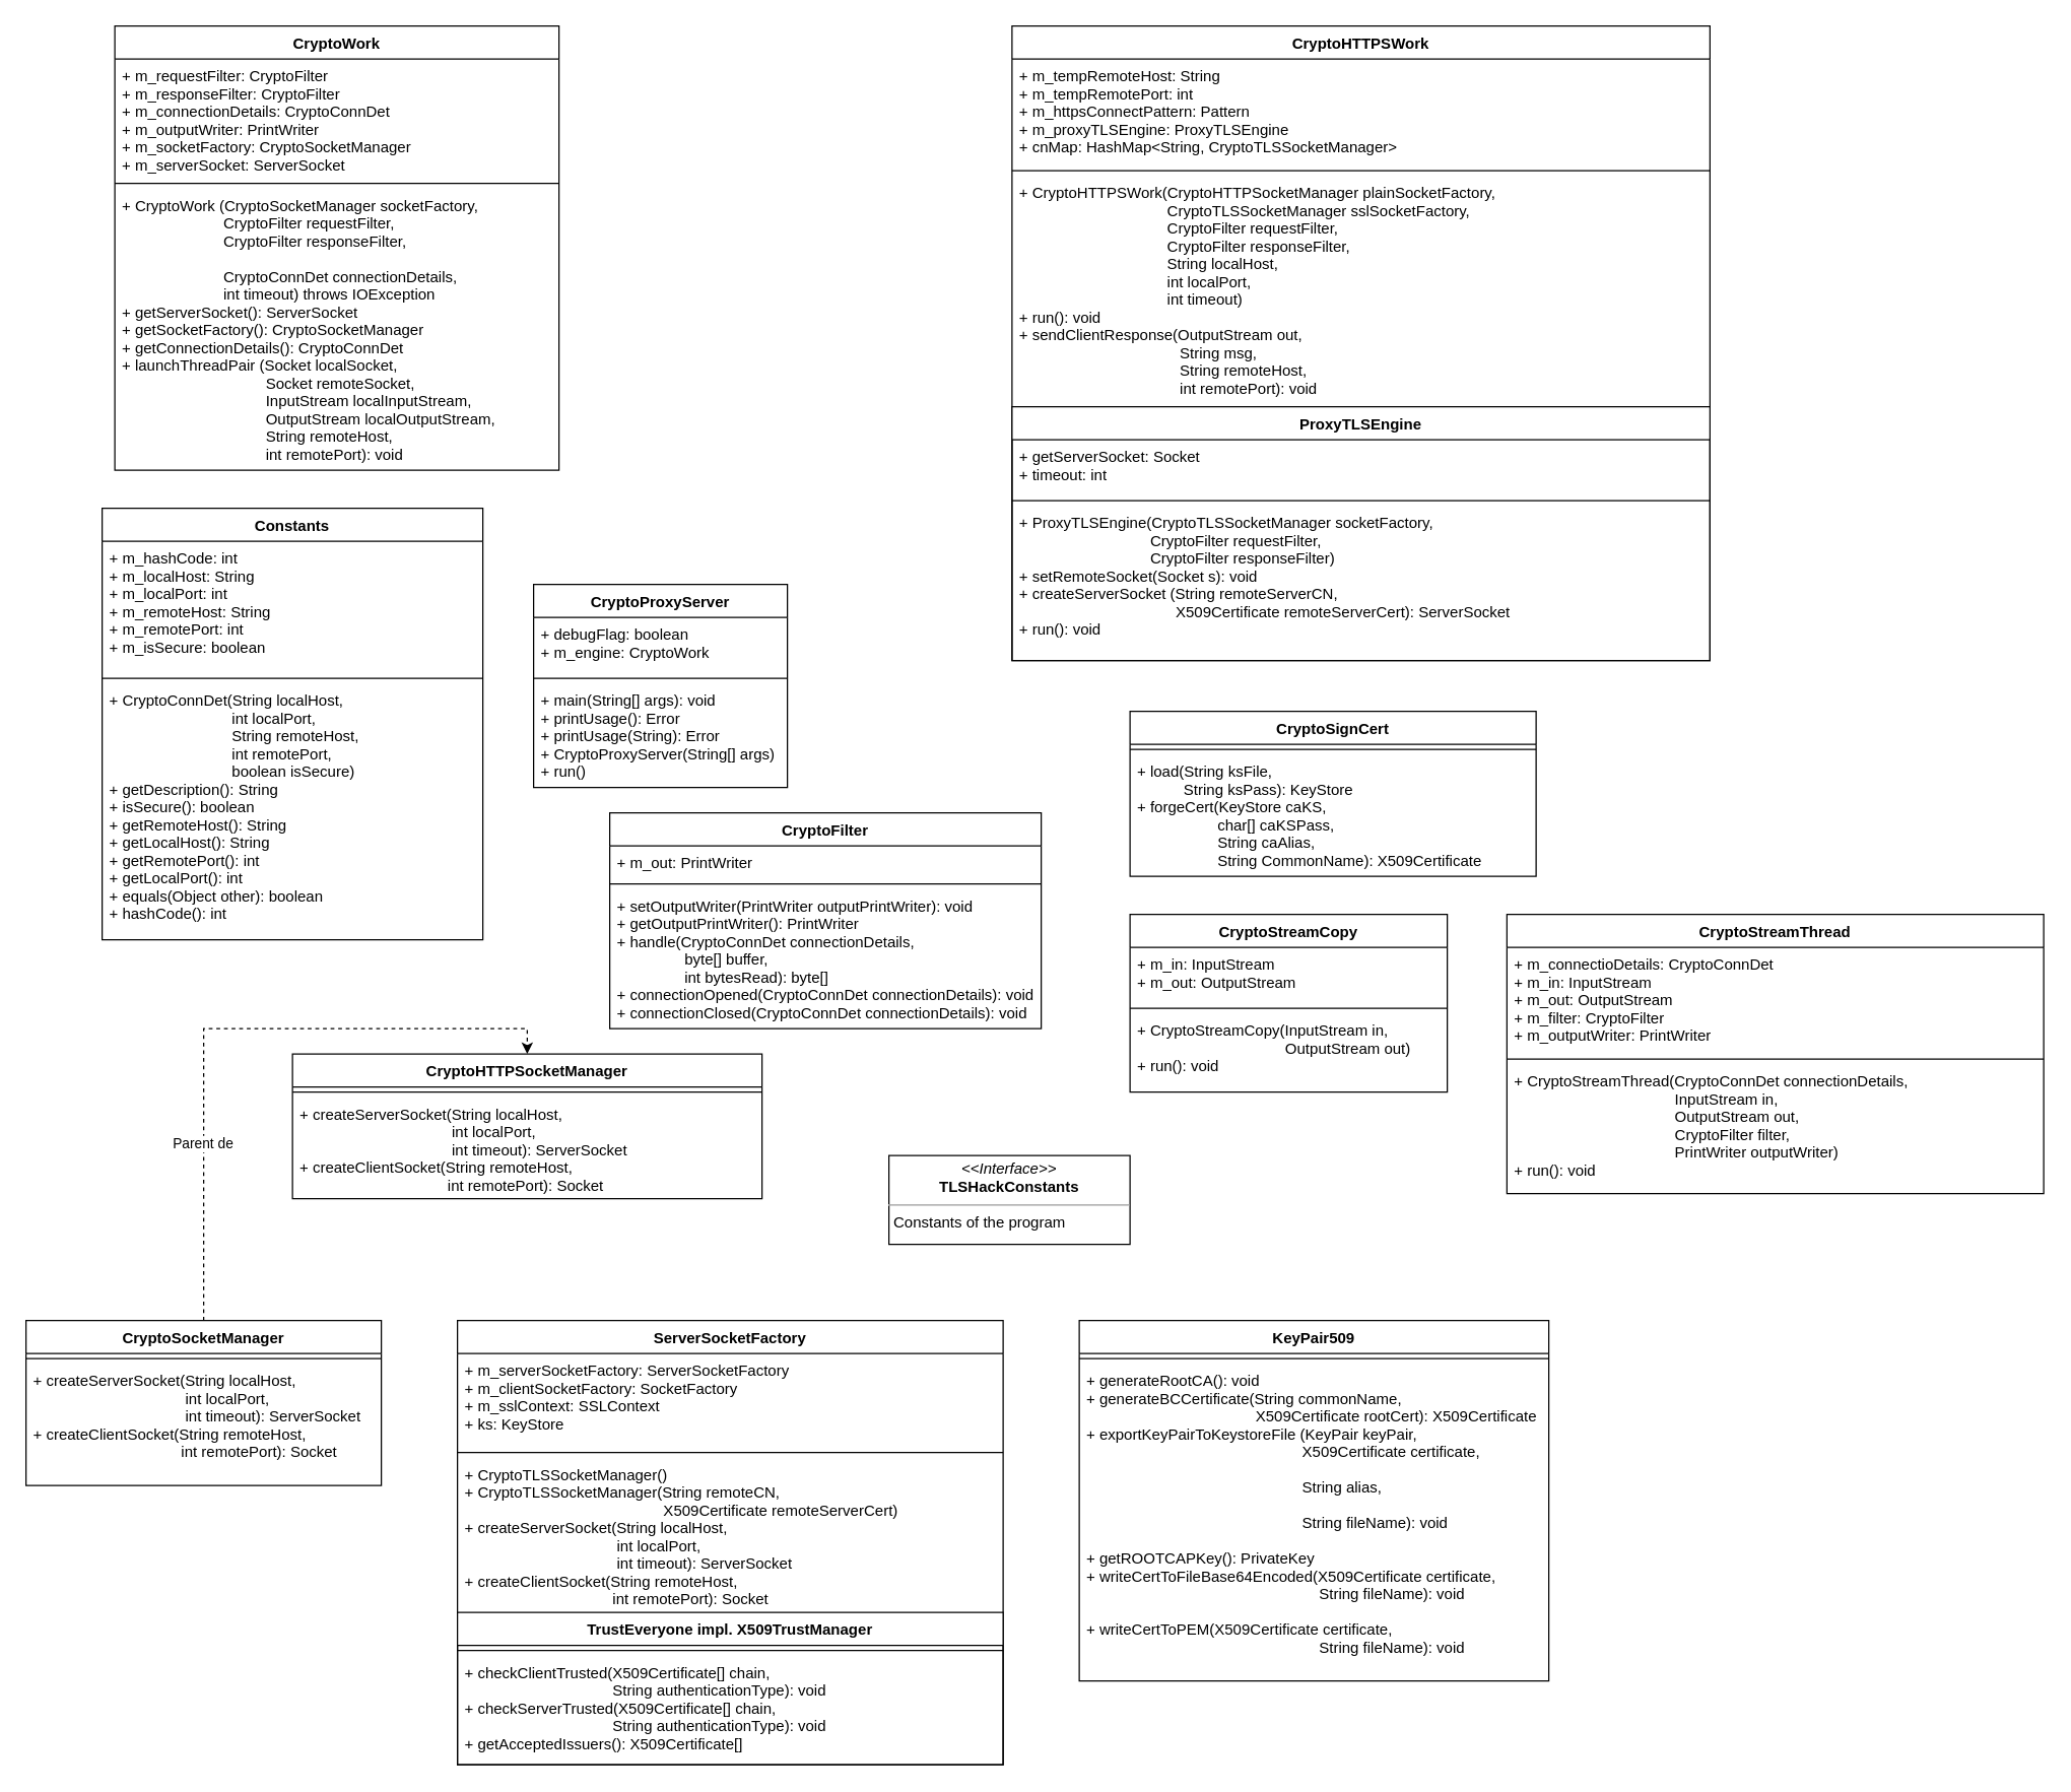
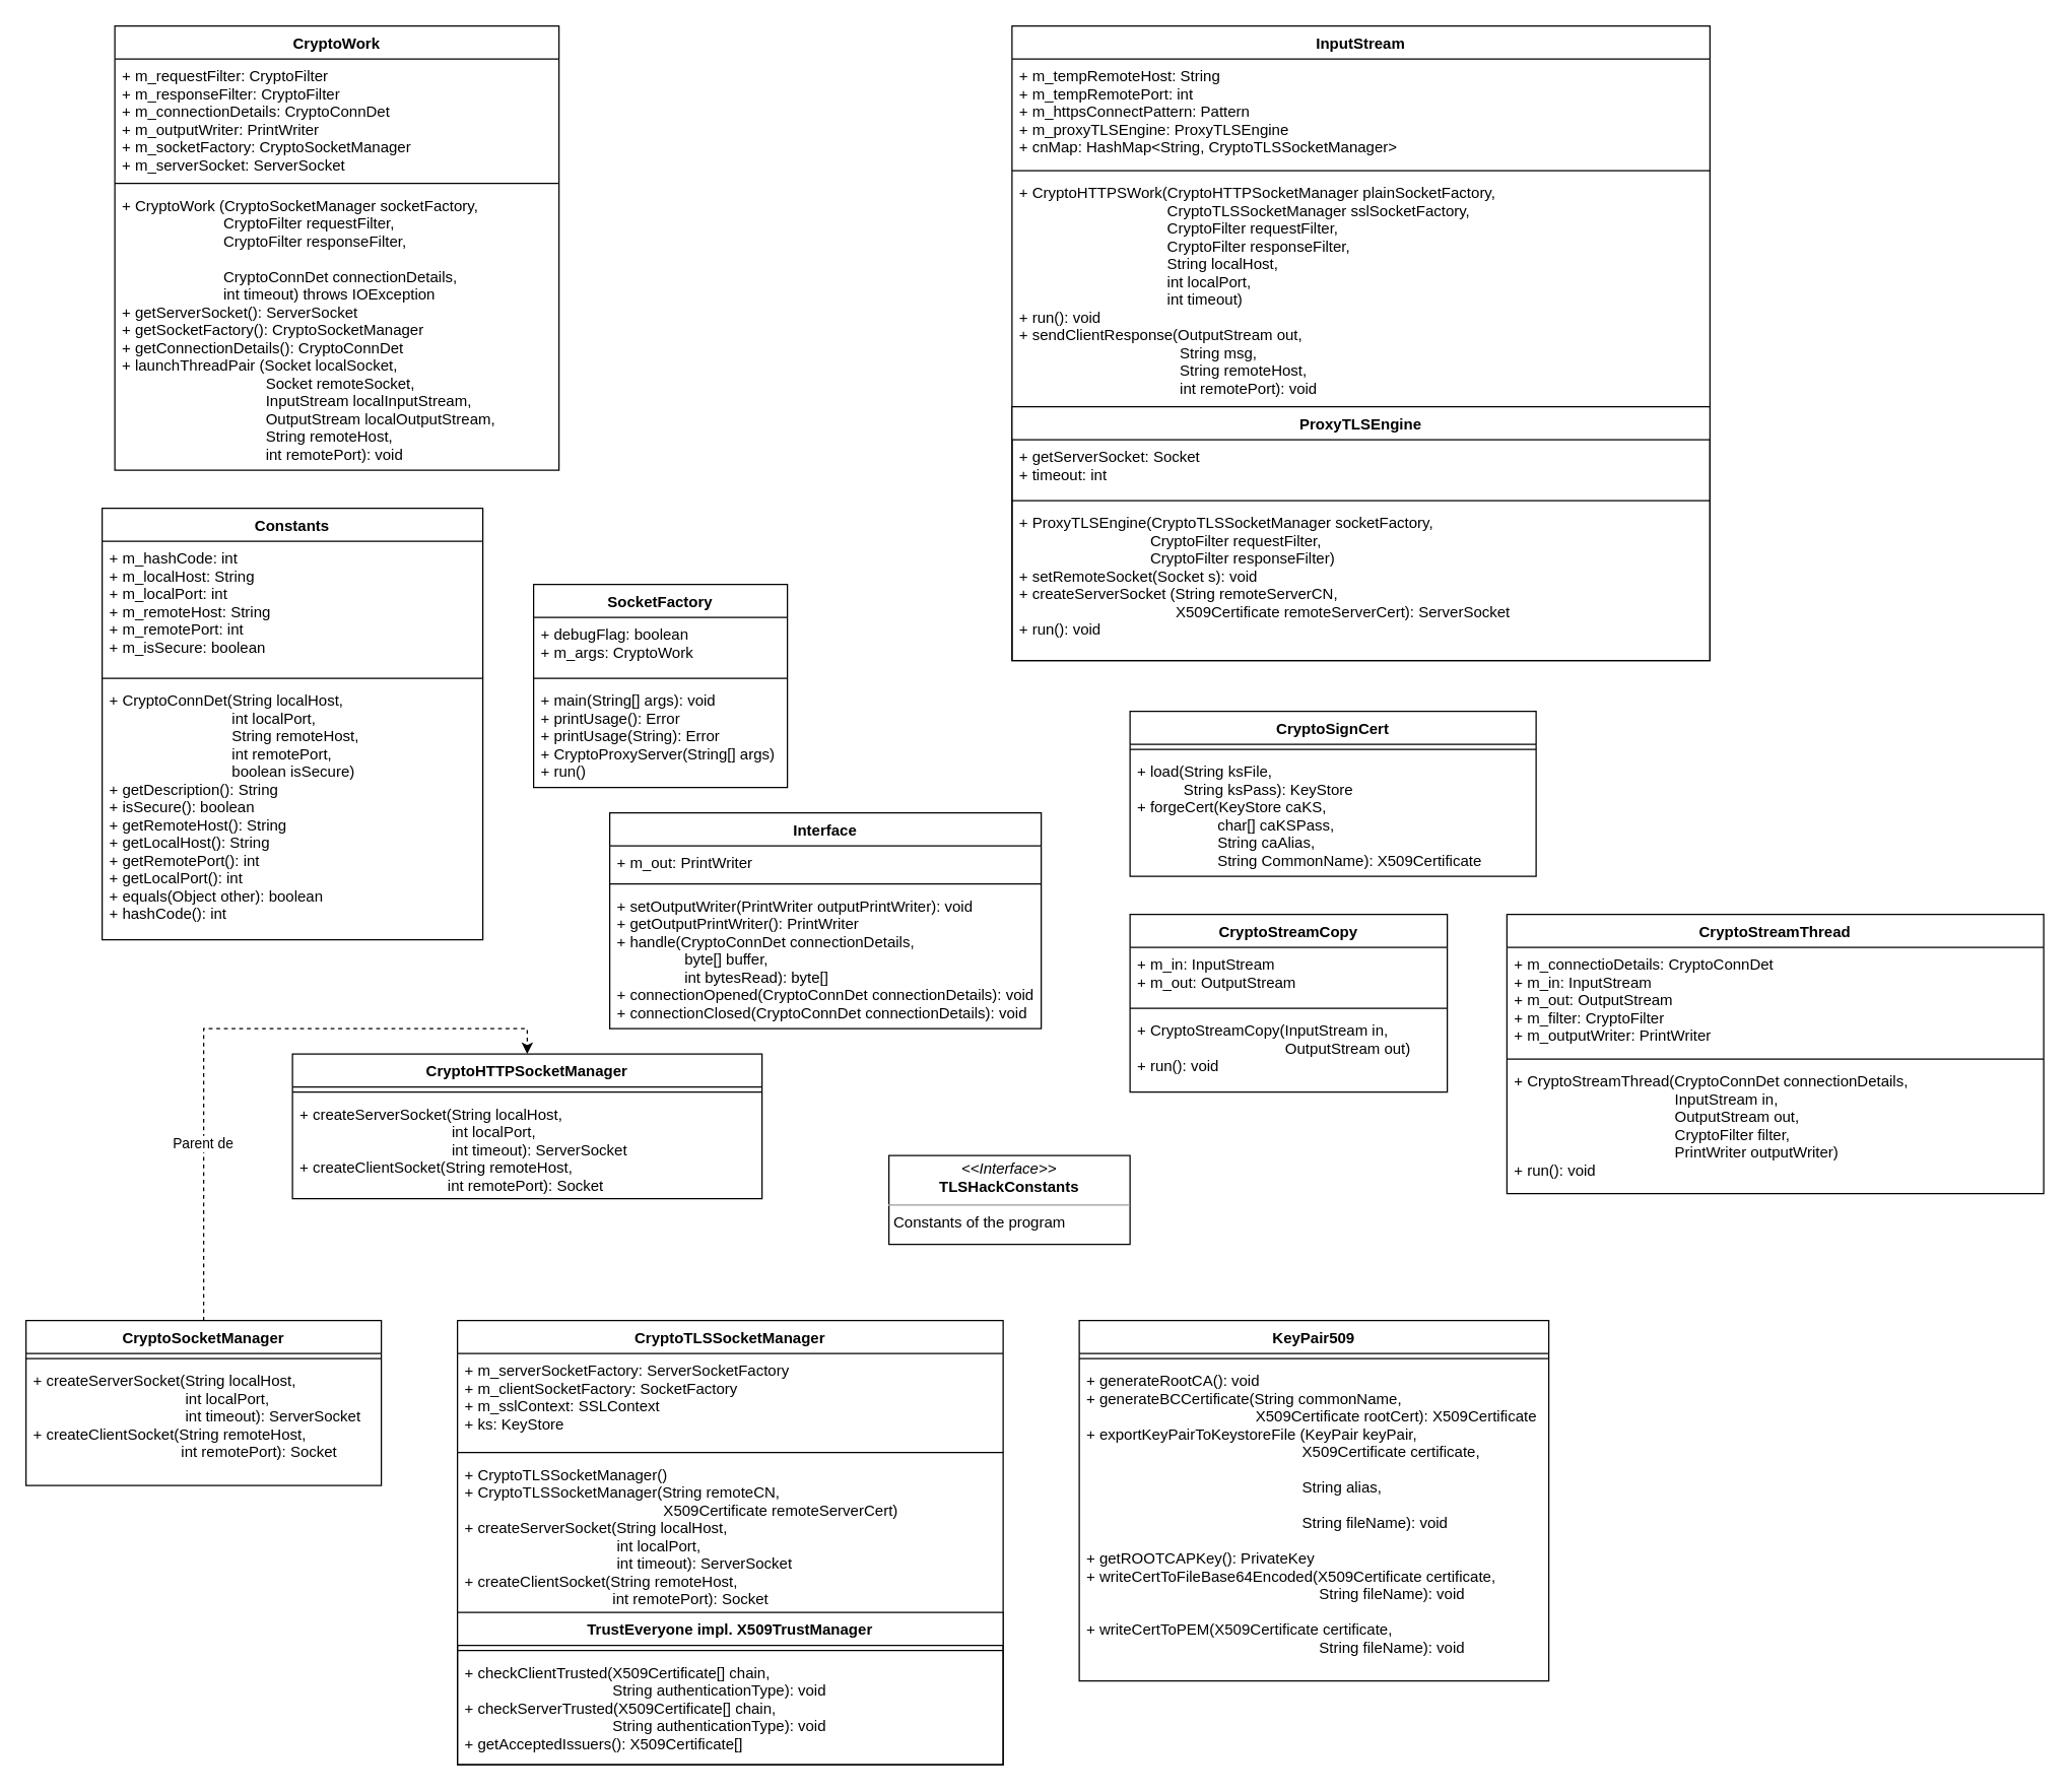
- <mxCell id="26" value="CryptoHTTPSWork" style="swimlane;fontStyle=1;align=center;verticalAlign=top;childLayout=stackLayout;horizontal=1;startSize=26;horizontalStack=0;resizeParent=1;resizeParentMax=0;resizeLast=0;collapsible=1;marginBottom=0;" vertex="1" parent="1"><mxGeometry x="797" y="20" width="550" height="500" as="geometry" /></mxCell>
+ <mxCell id="26" value="InputStream" style="swimlane;fontStyle=1;align=center;verticalAlign=top;childLayout=stackLayout;horizontal=1;startSize=26;horizontalStack=0;resizeParent=1;resizeParentMax=0;resizeLast=0;collapsible=1;marginBottom=0;" vertex="1" parent="1"><mxGeometry x="797" y="20" width="550" height="500" as="geometry" /></mxCell>
- <mxCell id="2" value="CryptoProxyServer" style="swimlane;fontStyle=1;align=center;verticalAlign=top;childLayout=stackLayout;horizontal=1;startSize=26;horizontalStack=0;resizeParent=1;resizeParentMax=0;resizeLast=0;collapsible=1;marginBottom=0;" vertex="1" parent="1"><mxGeometry x="420" y="460" width="200" height="160" as="geometry" /></mxCell>
+ <mxCell id="2" value="SocketFactory" style="swimlane;fontStyle=1;align=center;verticalAlign=top;childLayout=stackLayout;horizontal=1;startSize=26;horizontalStack=0;resizeParent=1;resizeParentMax=0;resizeLast=0;collapsible=1;marginBottom=0;" vertex="1" parent="1"><mxGeometry x="420" y="460" width="200" height="160" as="geometry" /></mxCell>
- <mxCell id="3" value="+ debugFlag: boolean&#10;+ m_engine: CryptoWork" style="text;strokeColor=none;fillColor=none;align=left;verticalAlign=top;spacingLeft=4;spacingRight=4;overflow=hidden;rotatable=0;points=[[0,0.5],[1,0.5]];portConstraint=eastwest;" vertex="1" parent="2"><mxGeometry y="26" width="200" height="44" as="geometry" /></mxCell>
+ <mxCell id="3" value="+ debugFlag: boolean&#10;+ m_args: CryptoWork" style="text;strokeColor=none;fillColor=none;align=left;verticalAlign=top;spacingLeft=4;spacingRight=4;overflow=hidden;rotatable=0;points=[[0,0.5],[1,0.5]];portConstraint=eastwest;" vertex="1" parent="2"><mxGeometry y="26" width="200" height="44" as="geometry" /></mxCell>
- <mxCell id="14" value="CryptoFilter" style="swimlane;fontStyle=1;align=center;verticalAlign=top;childLayout=stackLayout;horizontal=1;startSize=26;horizontalStack=0;resizeParent=1;resizeParentMax=0;resizeLast=0;collapsible=1;marginBottom=0;" vertex="1" parent="1"><mxGeometry x="480" y="640" width="340" height="170" as="geometry" /></mxCell>
+ <mxCell id="14" value="Interface" style="swimlane;fontStyle=1;align=center;verticalAlign=top;childLayout=stackLayout;horizontal=1;startSize=26;horizontalStack=0;resizeParent=1;resizeParentMax=0;resizeLast=0;collapsible=1;marginBottom=0;" vertex="1" parent="1"><mxGeometry x="480" y="640" width="340" height="170" as="geometry" /></mxCell>
- <mxCell id="45" value="ServerSocketFactory" style="swimlane;fontStyle=1;align=center;verticalAlign=top;childLayout=stackLayout;horizontal=1;startSize=26;horizontalStack=0;resizeParent=1;resizeParentMax=0;resizeLast=0;collapsible=1;marginBottom=0;" vertex="1" parent="1"><mxGeometry x="360" y="1040" width="430" height="350" as="geometry" /></mxCell>
+ <mxCell id="45" value="CryptoTLSSocketManager" style="swimlane;fontStyle=1;align=center;verticalAlign=top;childLayout=stackLayout;horizontal=1;startSize=26;horizontalStack=0;resizeParent=1;resizeParentMax=0;resizeLast=0;collapsible=1;marginBottom=0;" vertex="1" parent="1"><mxGeometry x="360" y="1040" width="430" height="350" as="geometry" /></mxCell>
